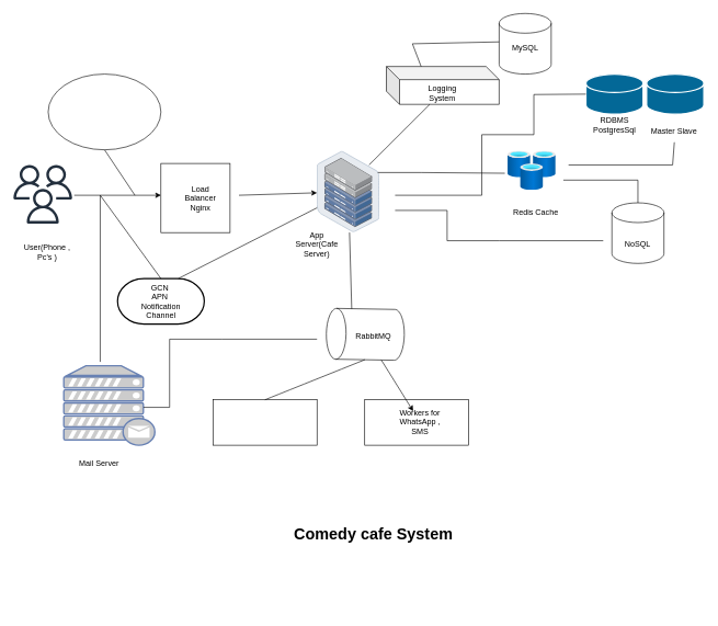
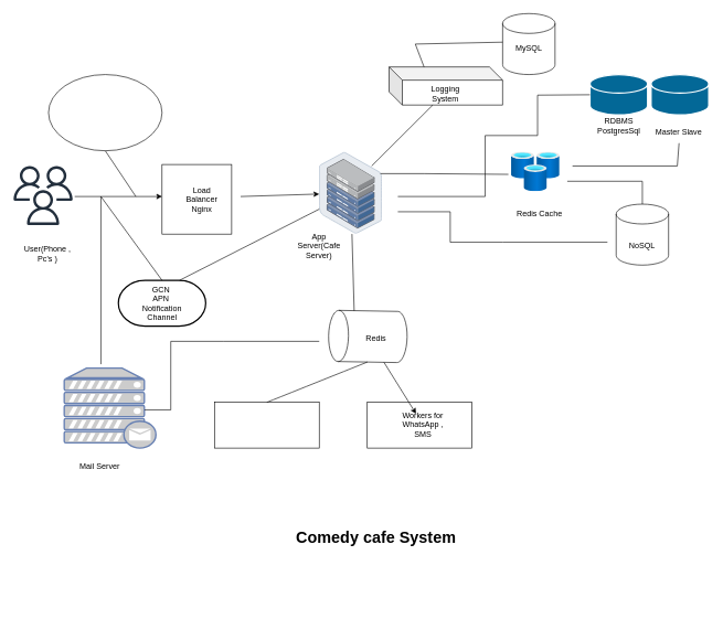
- <mxCell id="31" value="RabbitMQ" style="text;html=1;strokeColor=none;fillColor=none;align=center;verticalAlign=middle;whiteSpace=wrap;rounded=0;" parent="2" vertex="1"><mxGeometry x="507.852" y="474.582" width="79.146" height="34.557" as="geometry" /></mxCell>
+ <mxCell id="31" value="Redis" style="text;html=1;strokeColor=none;fillColor=none;align=center;verticalAlign=middle;whiteSpace=wrap;rounded=0;" parent="2" vertex="1"><mxGeometry x="507.852" y="474.582" width="79.146" height="34.557" as="geometry" /></mxCell>
